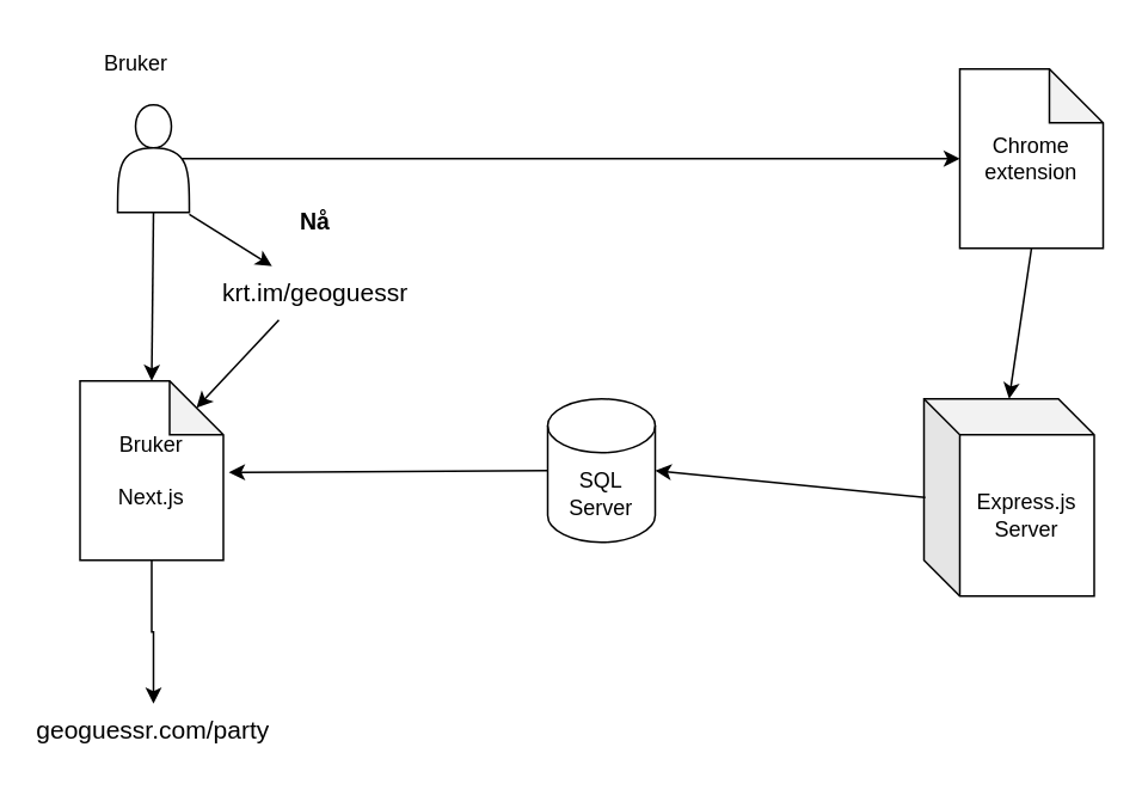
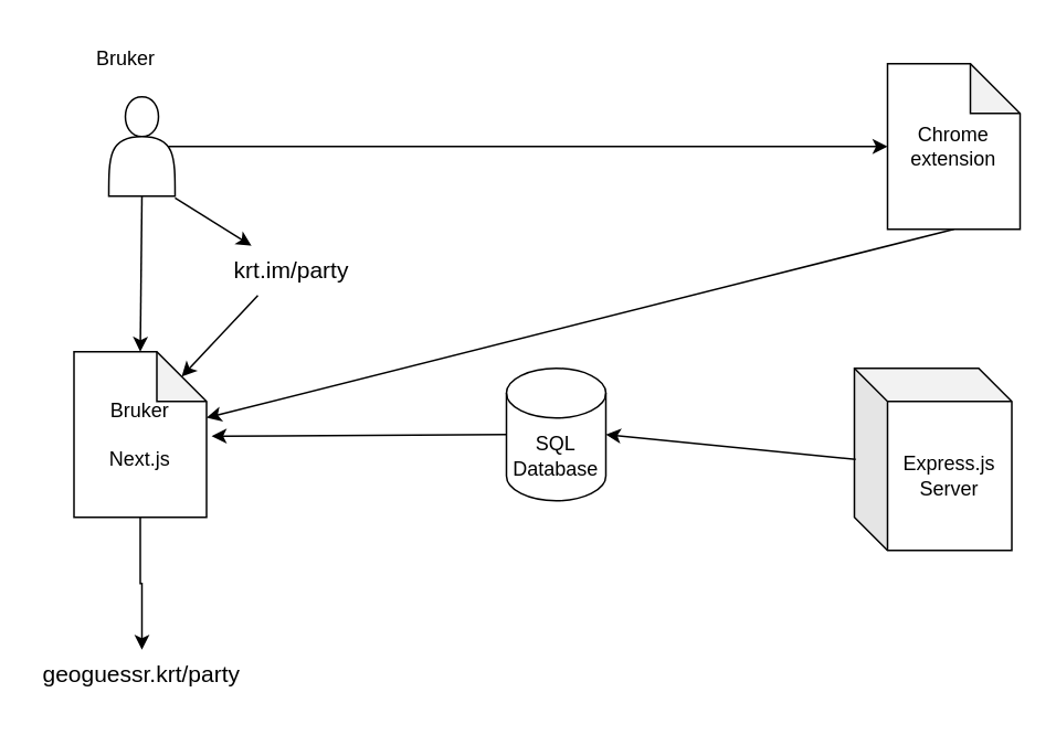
- <mxCell id="16" value="&lt;font style=&quot;font-size: 13px;&quot;&gt;&lt;b&gt;Nå&lt;/b&gt;&lt;/font&gt;" style="text;html=1;align=center;verticalAlign=middle;resizable=0;points=[];autosize=1;strokeColor=none;fillColor=none;" parent="1" vertex="1"><mxGeometry x="155" y="108" width="40" height="30" as="geometry" /></mxCell>
- <mxCell id="17" value="&lt;font style=&quot;font-size: 14px;&quot;&gt;krt.im/geoguessr&lt;/font&gt;" style="text;html=1;align=center;verticalAlign=middle;resizable=0;points=[];autosize=1;strokeColor=none;fillColor=none;" parent="1" vertex="1"><mxGeometry x="110" y="148" width="130" height="30" as="geometry" /></mxCell>
+ <mxCell id="17" value="&lt;font style=&quot;font-size: 14px;&quot;&gt;krt.im/party&lt;/font&gt;" style="text;html=1;align=center;verticalAlign=middle;resizable=0;points=[];autosize=1;strokeColor=none;fillColor=none;" parent="1" vertex="1"><mxGeometry x="110" y="148" width="130" height="30" as="geometry" /></mxCell>
- <mxCell id="9" value="" style="endArrow=classic;html=1;rounded=0;exitX=0.5;exitY=1;exitDx=0;exitDy=0;exitPerimeter=0;entryX=0.5;entryY=0;entryDx=0;entryDy=0;entryPerimeter=0;" parent="1" source="6" target="5" edge="1"><mxGeometry width="50" height="50" relative="1" as="geometry"><mxPoint x="545" y="202" as="sourcePoint" /><mxPoint x="595" y="152" as="targetPoint" /></mxGeometry></mxCell>
+ <mxCell id="9" value="" style="endArrow=classic;html=1;rounded=0;exitX=0.5;exitY=1;exitDx=0;exitDy=0;exitPerimeter=0;" parent="1" source="6" target="4" edge="1"><mxGeometry width="50" height="50" relative="1" as="geometry"><mxPoint x="545" y="202" as="sourcePoint" /><mxPoint x="595" y="152" as="targetPoint" /></mxGeometry></mxCell>
- <mxCell id="2" value="SQL Server" style="shape=cylinder3;whiteSpace=wrap;html=1;boundedLbl=1;backgroundOutline=1;size=15;" parent="1" vertex="1"><mxGeometry x="305" y="222" width="60" height="80" as="geometry" /></mxCell>
+ <mxCell id="2" value="SQL Database" style="shape=cylinder3;whiteSpace=wrap;html=1;boundedLbl=1;backgroundOutline=1;size=15;" parent="1" vertex="1"><mxGeometry x="305" y="222" width="60" height="80" as="geometry" /></mxCell>
- <mxCell id="12" value="&lt;font style=&quot;font-size: 14px;&quot;&gt;geoguessr.com/party&lt;/font&gt;" style="text;html=1;align=center;verticalAlign=middle;whiteSpace=wrap;rounded=0;" parent="1" vertex="1"><mxGeometry x="20" y="392" width="130" height="30" as="geometry" /></mxCell>
+ <mxCell id="12" value="&lt;font style=&quot;font-size: 14px;&quot;&gt;geoguessr.krt/party&lt;/font&gt;" style="text;html=1;align=center;verticalAlign=middle;whiteSpace=wrap;rounded=0;" parent="1" vertex="1"><mxGeometry x="20" y="392" width="130" height="30" as="geometry" /></mxCell>
